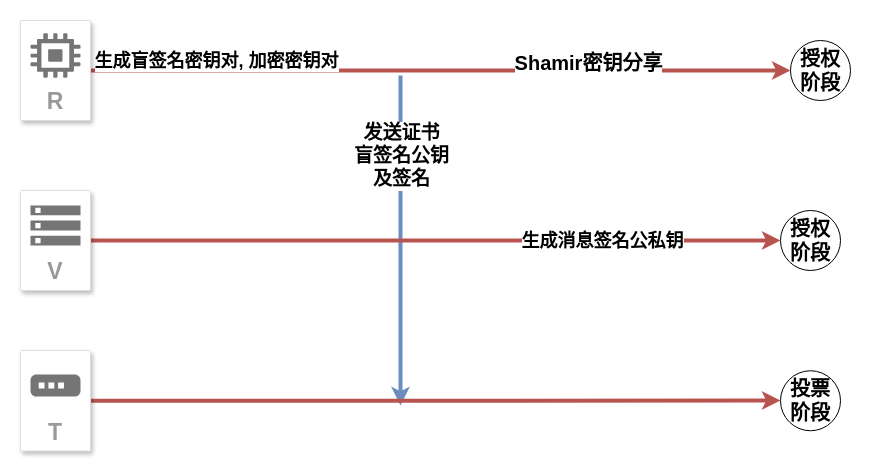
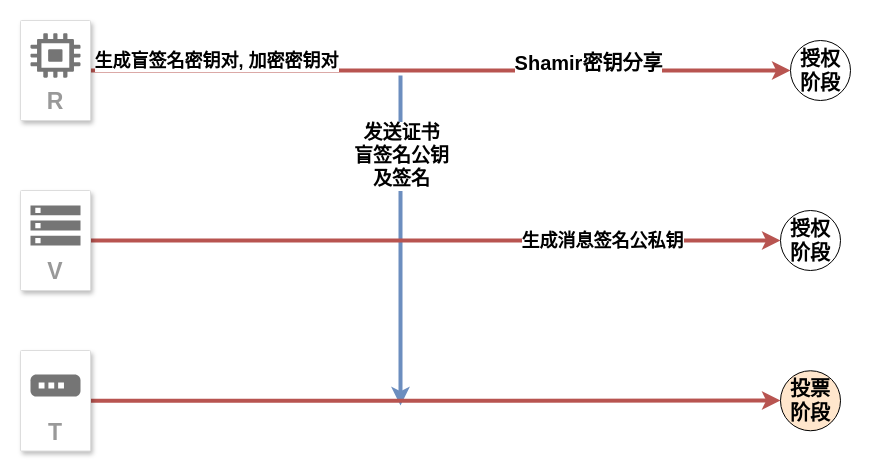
- <mxCell id="16" value="&lt;b&gt;投票阶段&lt;br&gt;&lt;/b&gt;" style="ellipse;whiteSpace=wrap;html=1;aspect=fixed;fontFamily=Helvetica;fontSize=20;" vertex="1" parent="1"><mxGeometry x="780" y="370.25" width="60" height="60" as="geometry" /></mxCell>
+ <mxCell id="16" value="&lt;b&gt;投票阶段&lt;br&gt;&lt;/b&gt;" style="ellipse;whiteSpace=wrap;html=1;aspect=fixed;fontFamily=Helvetica;fontSize=20;fillColor=#ffe6cc;" vertex="1" parent="1"><mxGeometry x="780" y="370.25" width="60" height="60" as="geometry" /></mxCell>
